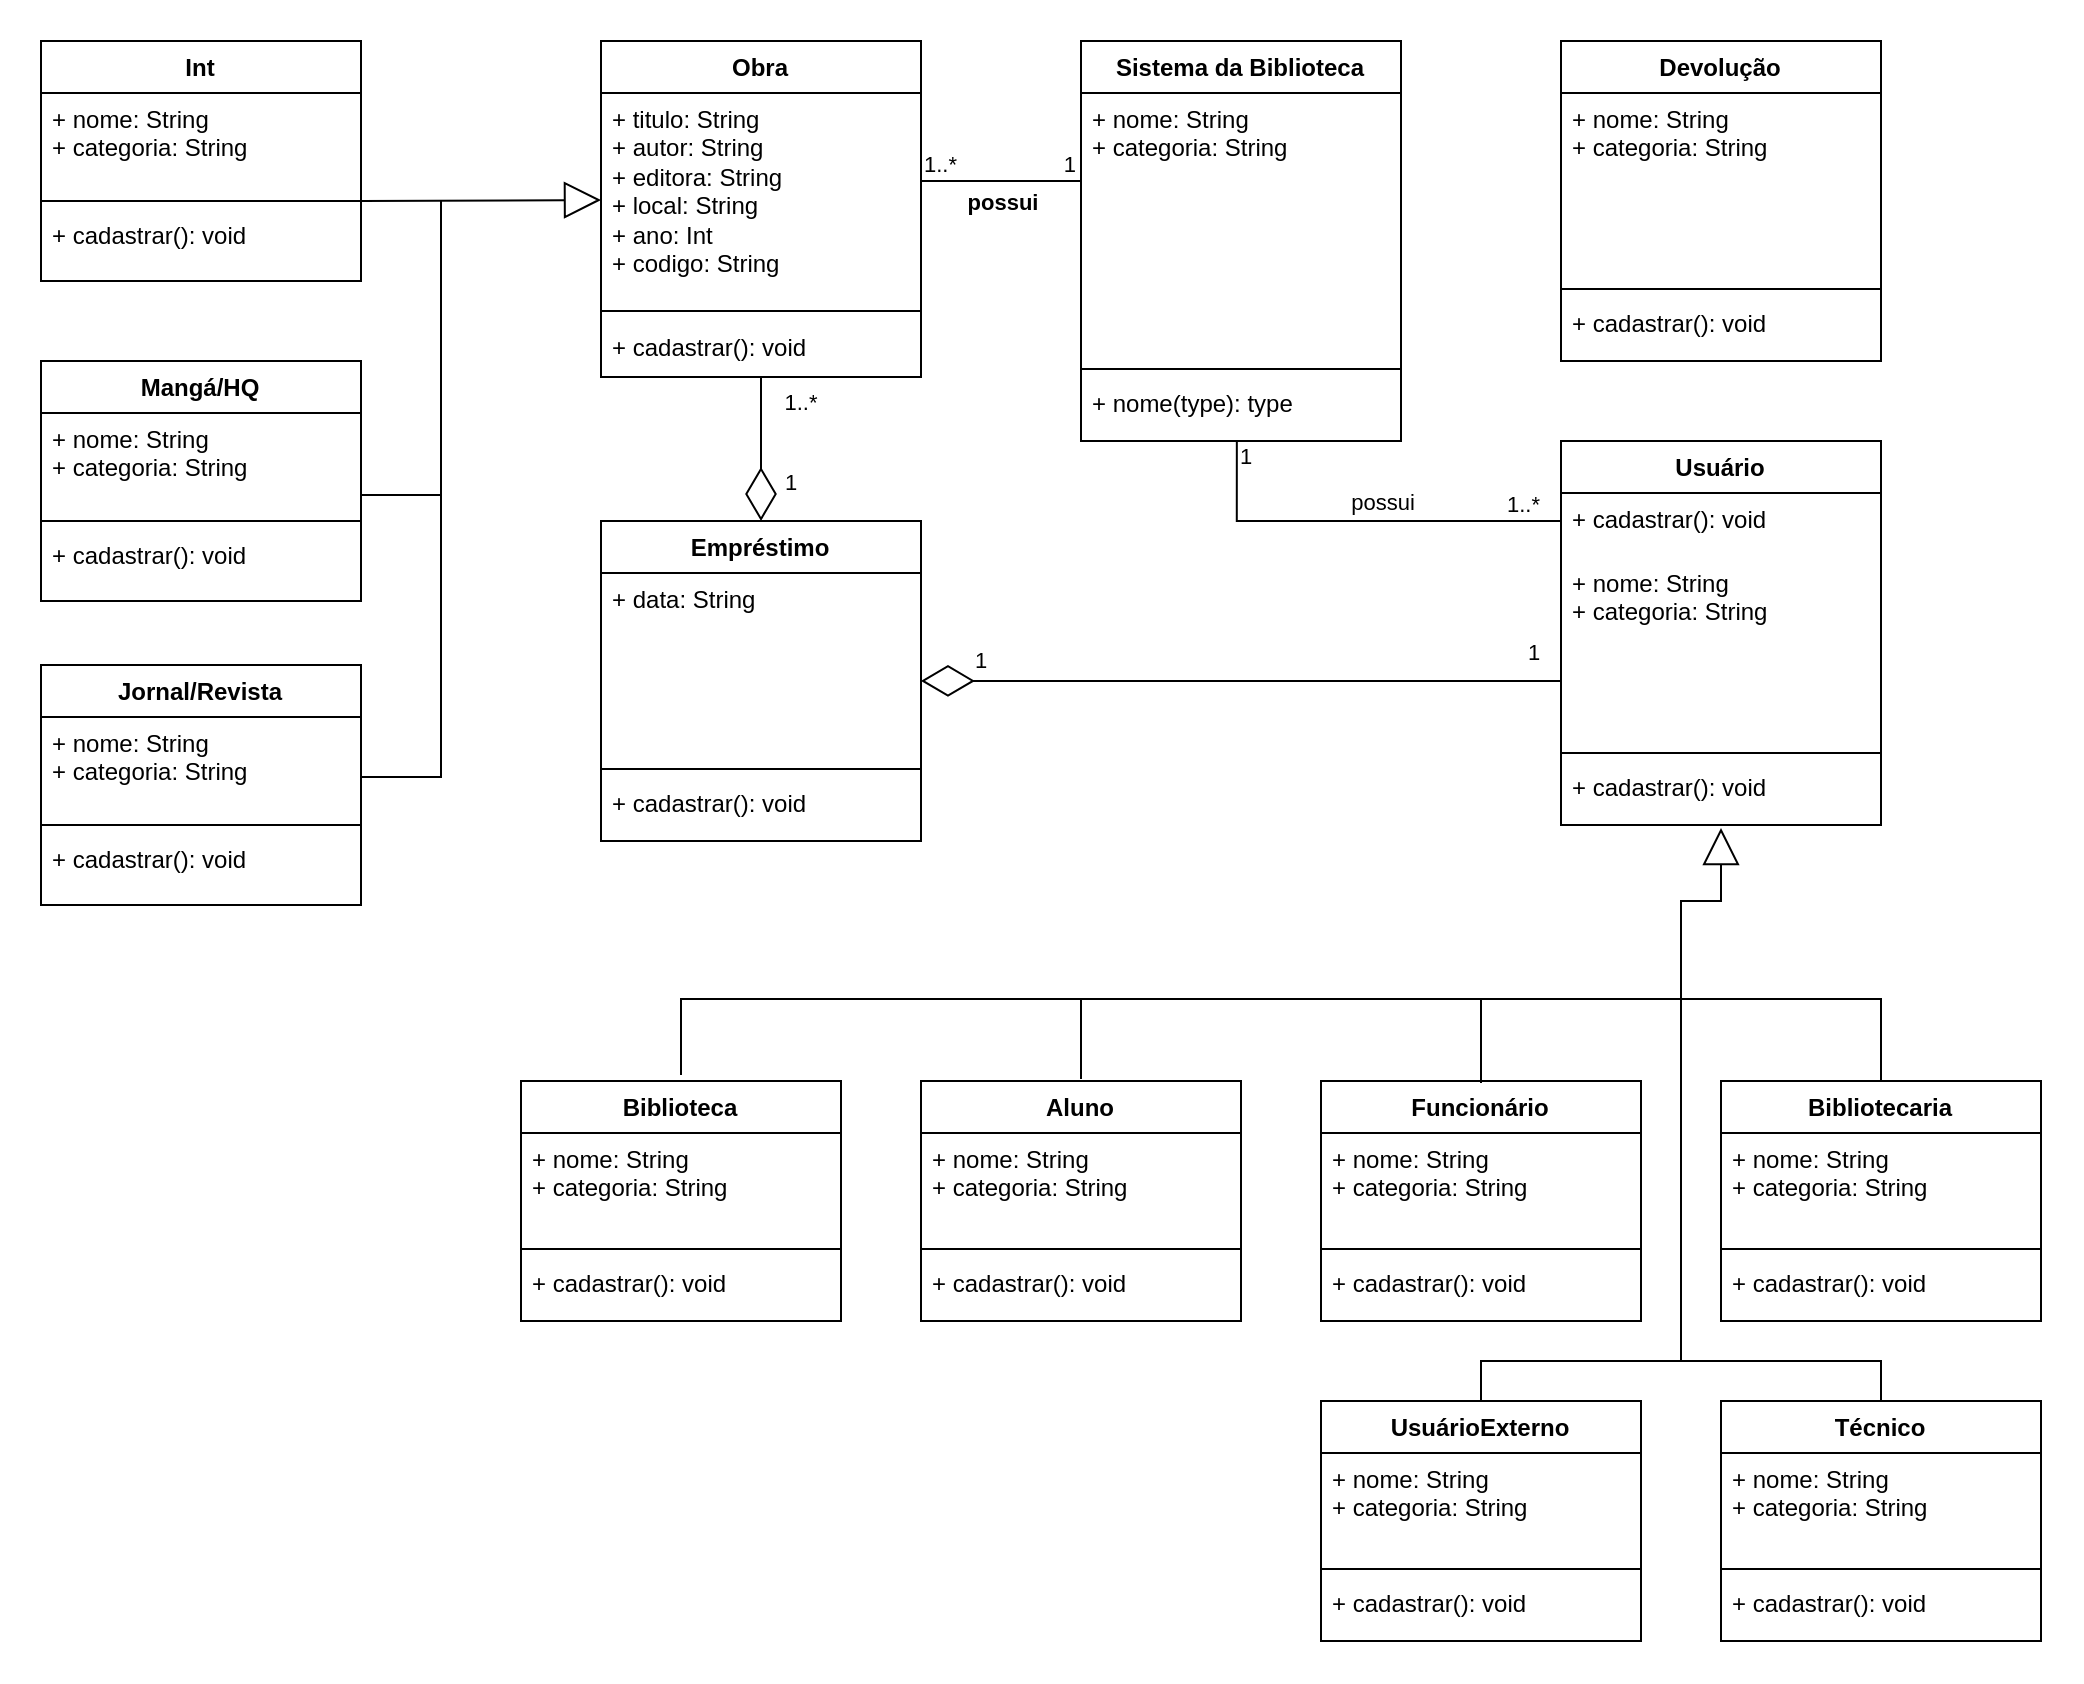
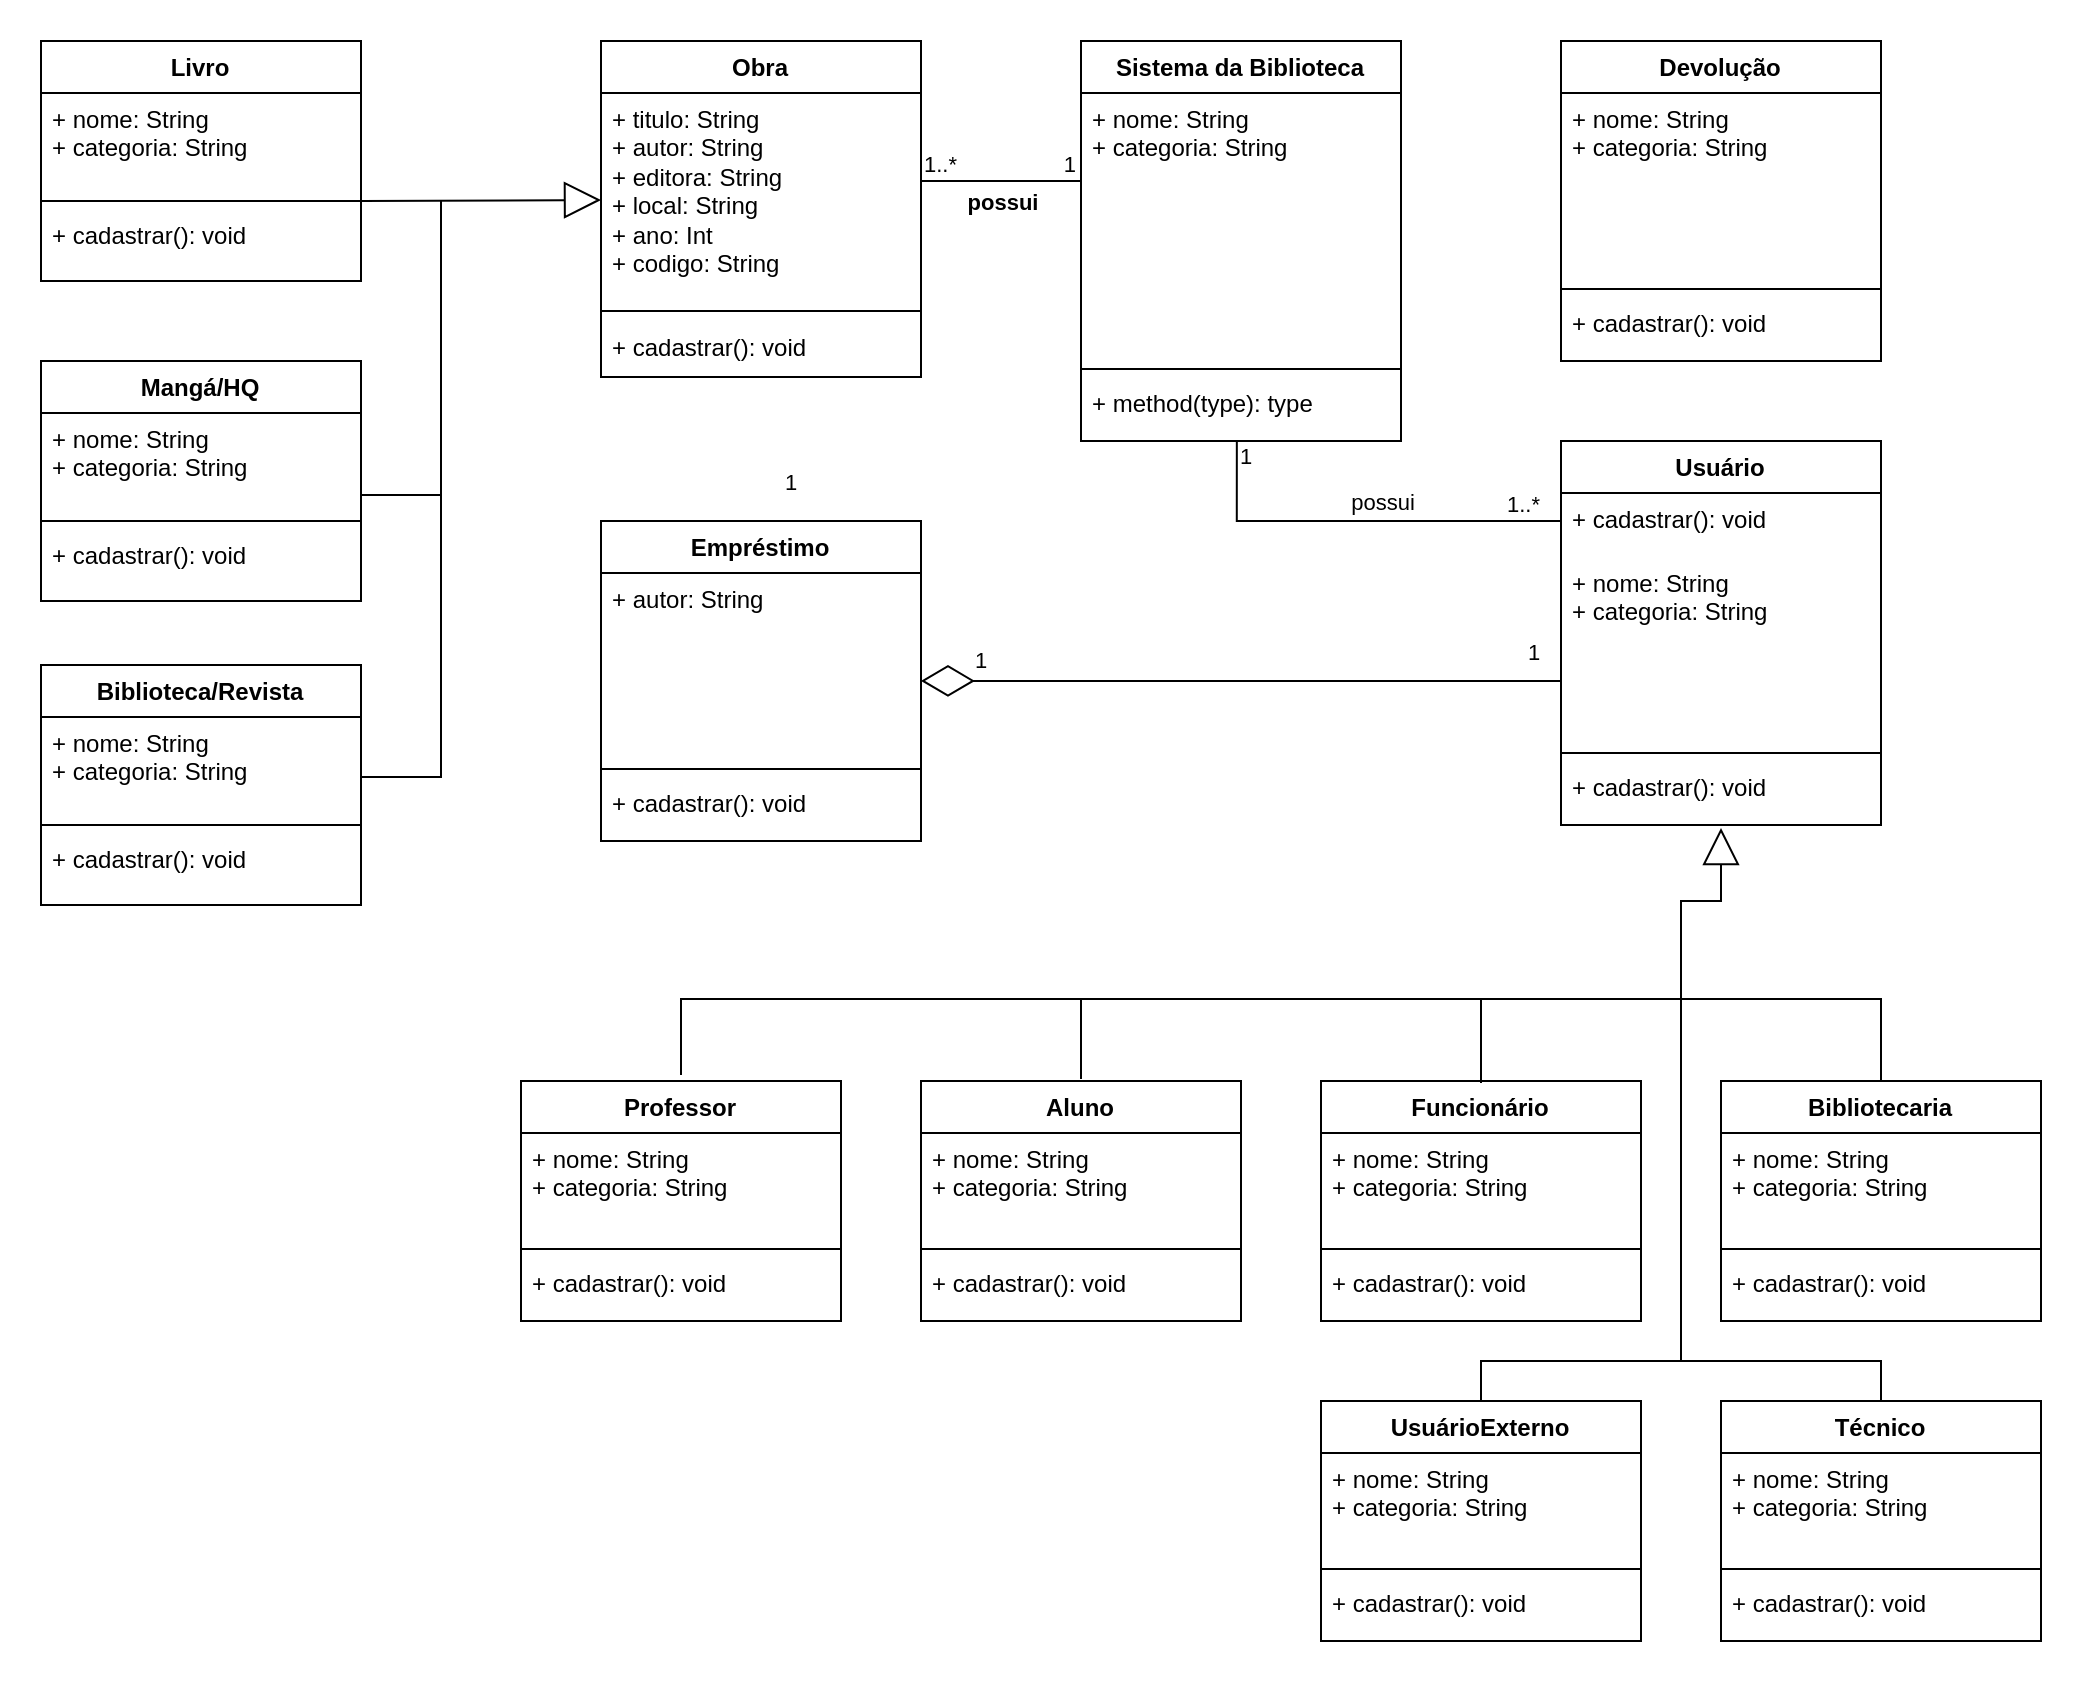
- <mxCell id="64" value="Int" style="swimlane;fontStyle=1;align=center;verticalAlign=top;childLayout=stackLayout;horizontal=1;startSize=26;horizontalStack=0;resizeParent=1;resizeParentMax=0;resizeLast=0;collapsible=1;marginBottom=0;whiteSpace=wrap;html=1;" vertex="1" parent="1"><mxGeometry x="20" y="20" width="160" height="120" as="geometry" /></mxCell>
+ <mxCell id="64" value="Livro" style="swimlane;fontStyle=1;align=center;verticalAlign=top;childLayout=stackLayout;horizontal=1;startSize=26;horizontalStack=0;resizeParent=1;resizeParentMax=0;resizeLast=0;collapsible=1;marginBottom=0;whiteSpace=wrap;html=1;" vertex="1" parent="1"><mxGeometry x="20" y="20" width="160" height="120" as="geometry" /></mxCell>
- <mxCell id="18" value="+ nome(type): type" style="text;strokeColor=none;fillColor=none;align=left;verticalAlign=top;spacingLeft=4;spacingRight=4;overflow=hidden;rotatable=0;points=[[0,0.5],[1,0.5]];portConstraint=eastwest;whiteSpace=wrap;html=1;" parent="11" vertex="1"><mxGeometry y="168" width="160" height="32" as="geometry" /></mxCell>
+ <mxCell id="18" value="+ method(type): type" style="text;strokeColor=none;fillColor=none;align=left;verticalAlign=top;spacingLeft=4;spacingRight=4;overflow=hidden;rotatable=0;points=[[0,0.5],[1,0.5]];portConstraint=eastwest;whiteSpace=wrap;html=1;" parent="11" vertex="1"><mxGeometry y="168" width="160" height="32" as="geometry" /></mxCell>
- <mxCell id="58" value="" style="endArrow=diamondThin;endFill=0;endSize=24;html=1;rounded=0;entryX=0.5;entryY=0;entryDx=0;entryDy=0;exitX=0.5;exitY=1;exitDx=0;exitDy=0;" parent="1" source="2" target="23" edge="1"><mxGeometry width="160" relative="1" as="geometry"><mxPoint x="380" y="180" as="sourcePoint" /><mxPoint x="450" y="220" as="targetPoint" /></mxGeometry></mxCell>
- <mxCell id="59" value="1..*" style="edgeLabel;html=1;align=center;verticalAlign=middle;resizable=0;points=[];" parent="58" vertex="1" connectable="0"><mxGeometry x="0.584" y="7" relative="1" as="geometry"><mxPoint x="12" y="-45" as="offset" /></mxGeometry></mxCell>
- <mxCell id="24" value="+ data: String" style="text;strokeColor=none;fillColor=none;align=left;verticalAlign=top;spacingLeft=4;spacingRight=4;overflow=hidden;rotatable=0;points=[[0,0.5],[1,0.5]];portConstraint=eastwest;whiteSpace=wrap;html=1;" parent="23" vertex="1"><mxGeometry y="26" width="160" height="94" as="geometry" /></mxCell>
+ <mxCell id="24" value="+ autor: String" style="text;strokeColor=none;fillColor=none;align=left;verticalAlign=top;spacingLeft=4;spacingRight=4;overflow=hidden;rotatable=0;points=[[0,0.5],[1,0.5]];portConstraint=eastwest;whiteSpace=wrap;html=1;" parent="23" vertex="1"><mxGeometry y="26" width="160" height="94" as="geometry" /></mxCell>
- <mxCell id="72" value="Jornal/Revista" style="swimlane;fontStyle=1;align=center;verticalAlign=top;childLayout=stackLayout;horizontal=1;startSize=26;horizontalStack=0;resizeParent=1;resizeParentMax=0;resizeLast=0;collapsible=1;marginBottom=0;whiteSpace=wrap;html=1;" vertex="1" parent="1"><mxGeometry x="20" y="332" width="160" height="120" as="geometry" /></mxCell>
+ <mxCell id="72" value="Biblioteca/Revista" style="swimlane;fontStyle=1;align=center;verticalAlign=top;childLayout=stackLayout;horizontal=1;startSize=26;horizontalStack=0;resizeParent=1;resizeParentMax=0;resizeLast=0;collapsible=1;marginBottom=0;whiteSpace=wrap;html=1;" vertex="1" parent="1"><mxGeometry x="20" y="332" width="160" height="120" as="geometry" /></mxCell>
- <mxCell id="40" value="Biblioteca" style="swimlane;fontStyle=1;align=center;verticalAlign=top;childLayout=stackLayout;horizontal=1;startSize=26;horizontalStack=0;resizeParent=1;resizeParentMax=0;resizeLast=0;collapsible=1;marginBottom=0;whiteSpace=wrap;html=1;" parent="1" vertex="1"><mxGeometry x="260" y="540" width="160" height="120" as="geometry"><mxRectangle x="560" y="320" width="80" height="30" as="alternateBounds" /></mxGeometry></mxCell>
+ <mxCell id="40" value="Professor" style="swimlane;fontStyle=1;align=center;verticalAlign=top;childLayout=stackLayout;horizontal=1;startSize=26;horizontalStack=0;resizeParent=1;resizeParentMax=0;resizeLast=0;collapsible=1;marginBottom=0;whiteSpace=wrap;html=1;" parent="1" vertex="1"><mxGeometry x="260" y="540" width="160" height="120" as="geometry"><mxRectangle x="560" y="320" width="80" height="30" as="alternateBounds" /></mxGeometry></mxCell>
